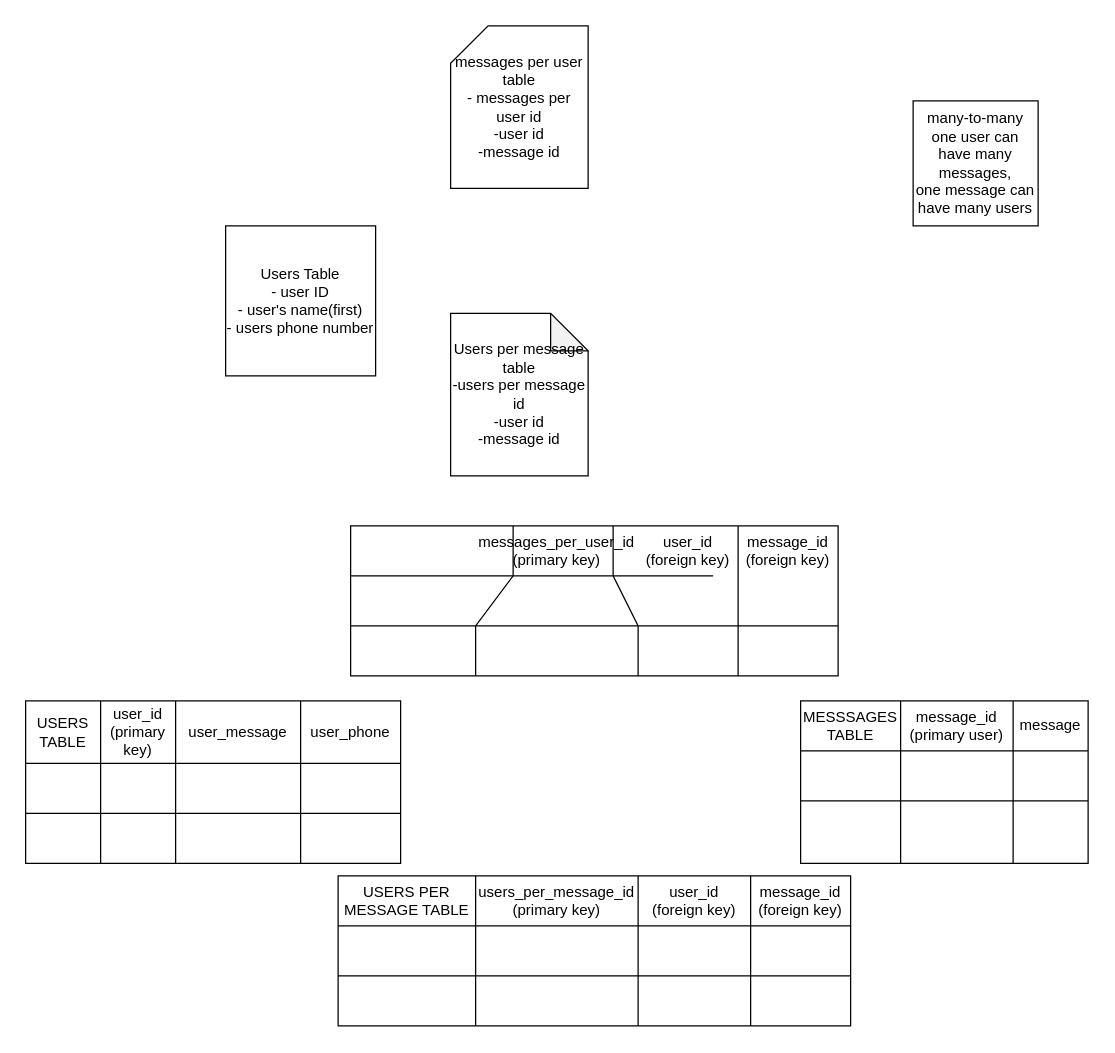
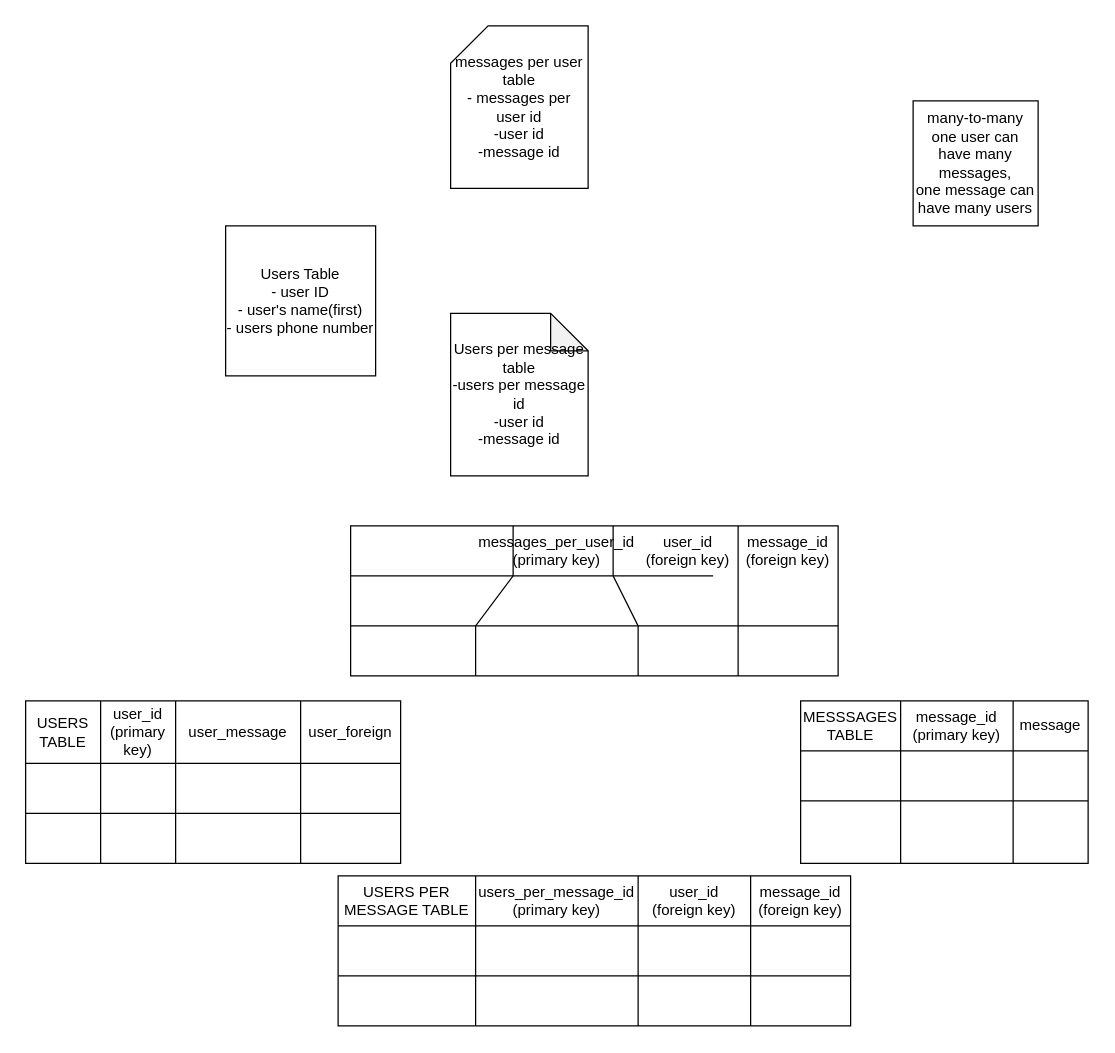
- <mxCell id="25" value="message_id (primary user)" style="shape=partialRectangle;html=1;whiteSpace=wrap;connectable=0;overflow=hidden;fillColor=none;top=0;left=0;bottom=0;right=0;" vertex="1" parent="23"><mxGeometry x="80" width="90" height="40" as="geometry" /></mxCell>
+ <mxCell id="25" value="message_id (primary key)" style="shape=partialRectangle;html=1;whiteSpace=wrap;connectable=0;overflow=hidden;fillColor=none;top=0;left=0;bottom=0;right=0;" vertex="1" parent="23"><mxGeometry x="80" width="90" height="40" as="geometry" /></mxCell>
- <mxCell id="11" value="user_phone" style="shape=partialRectangle;html=1;whiteSpace=wrap;connectable=0;overflow=hidden;fillColor=none;top=0;left=0;bottom=0;right=0;" vertex="1" parent="7"><mxGeometry x="220" width="80" height="50" as="geometry" /></mxCell>
+ <mxCell id="11" value="user_foreign" style="shape=partialRectangle;html=1;whiteSpace=wrap;connectable=0;overflow=hidden;fillColor=none;top=0;left=0;bottom=0;right=0;" vertex="1" parent="7"><mxGeometry x="220" width="80" height="50" as="geometry" /></mxCell>
